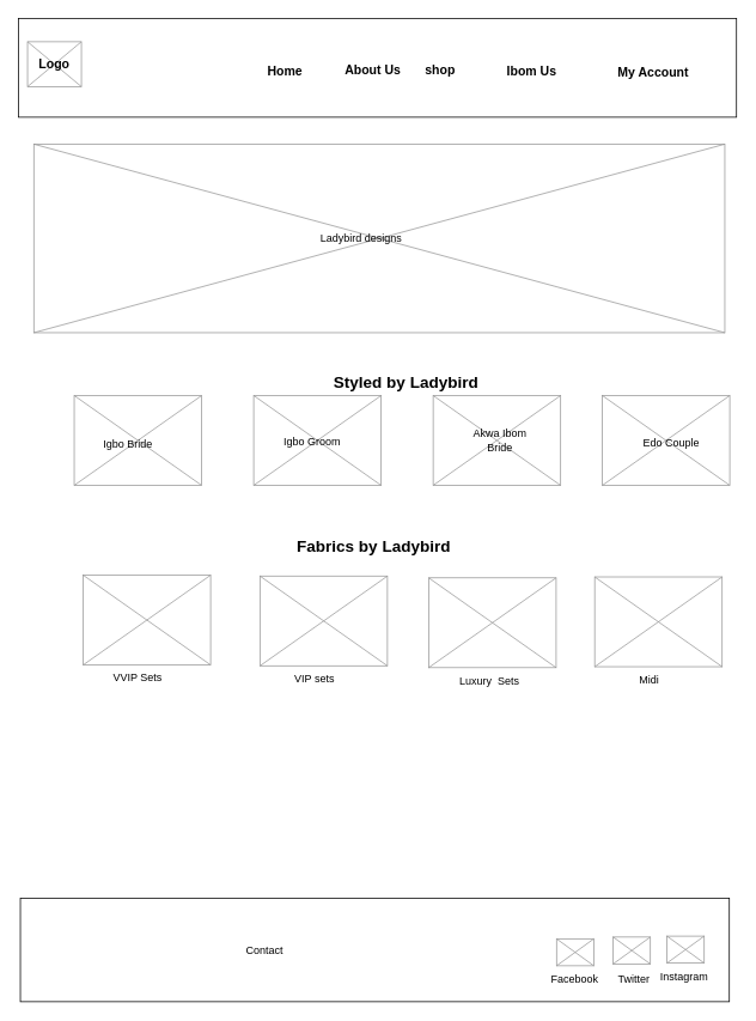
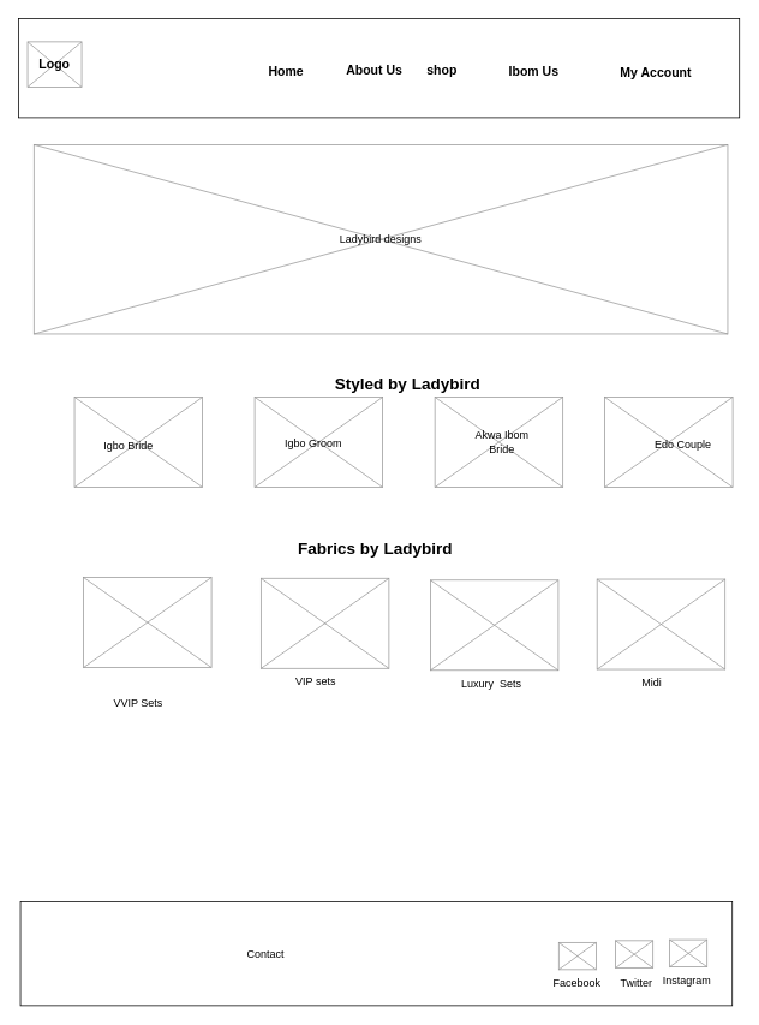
- <mxCell id="12" value="Ladybird designs" style="text;html=1;align=center;verticalAlign=middle;whiteSpace=wrap;rounded=0;" vertex="1" parent="2"><mxGeometry x="302" y="200" width="160" height="90" as="geometry" /></mxCell>
+ <mxCell id="12" value="Ladybird designs" style="text;html=1;align=center;verticalAlign=middle;whiteSpace=wrap;rounded=0;" vertex="1" parent="2"><mxGeometry x="322" y="200" width="160" height="90" as="geometry" /></mxCell>
- <mxCell id="21" value="Edo Couple" style="text;html=1;align=center;verticalAlign=middle;whiteSpace=wrap;rounded=0;" vertex="1" parent="2"><mxGeometry x="686" y="458" width="83" height="30" as="geometry" /></mxCell>
+ <mxCell id="21" value="Edo Couple" style="text;html=1;align=center;verticalAlign=middle;whiteSpace=wrap;rounded=0;" vertex="1" parent="2"><mxGeometry x="696" y="458" width="83" height="30" as="geometry" /></mxCell>
- <mxCell id="24" value="VVIP Sets" style="text;html=1;align=center;verticalAlign=middle;whiteSpace=wrap;rounded=0;" vertex="1" parent="2"><mxGeometry x="103" y="720" width="60" height="30" as="geometry" /></mxCell>
+ <mxCell id="24" value="VVIP Sets" style="text;html=1;align=center;verticalAlign=middle;whiteSpace=wrap;rounded=0;" vertex="1" parent="2"><mxGeometry x="103" y="745" width="60" height="30" as="geometry" /></mxCell>
